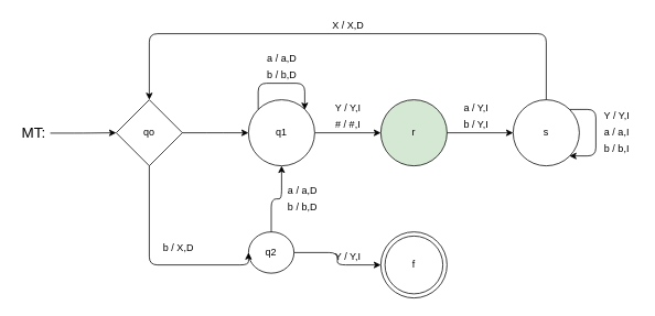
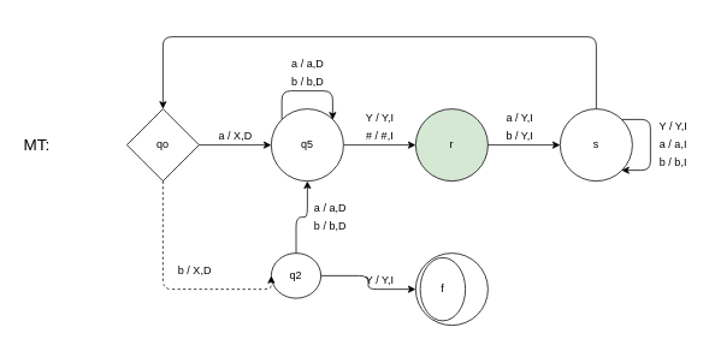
- <mxCell id="34" value="X / X,D" style="text;html=1;align=center;verticalAlign=middle;resizable=0;points=[];autosize=1;" vertex="1" parent="1"><mxGeometry x="395" y="20" width="50" height="20" as="geometry" /></mxCell>
+ <mxCell id="14" value="a / X,D" style="text;html=1;align=center;verticalAlign=middle;resizable=0;points=[];autosize=1;" vertex="1" parent="1"><mxGeometry x="235" y="140" width="50" height="20" as="geometry" /></mxCell>
- <mxCell id="10" value="q1" style="ellipse;whiteSpace=wrap;html=1;aspect=fixed;" vertex="1" parent="1"><mxGeometry x="300" y="120" width="80" height="80" as="geometry" /></mxCell>
+ <mxCell id="10" value="q5" style="ellipse;whiteSpace=wrap;html=1;aspect=fixed;" vertex="1" parent="1"><mxGeometry x="300" y="120" width="80" height="80" as="geometry" /></mxCell>
- <mxCell id="5" value="" style="endArrow=classic;html=1;edgeStyle=orthogonalEdgeStyle;entryX=0;entryY=0.5;entryDx=0;entryDy=0;exitX=1.007;exitY=0.52;exitDx=0;exitDy=0;exitPerimeter=0;" parent="1" source="2" target="4" edge="1"><mxGeometry width="50" height="50" relative="1" as="geometry"><mxPoint x="70" y="180" as="sourcePoint" /><mxPoint x="150.45" y="130" as="targetPoint" /><Array as="points"><mxPoint x="100" y="160" /><mxPoint x="140" y="160" /></Array></mxGeometry></mxCell>
- <mxCell id="15" value="" style="endArrow=classic;html=1;edgeStyle=orthogonalEdgeStyle;entryX=0;entryY=0.5;entryDx=0;entryDy=0;exitX=0.5;exitY=1;exitDx=0;exitDy=0;" edge="1" parent="1" source="4" target="9"><mxGeometry width="50" height="50" relative="1" as="geometry"><mxPoint x="230" y="170" as="sourcePoint" /><mxPoint x="310" y="170" as="targetPoint" /><Array as="points"><mxPoint x="180" y="320" /></Array></mxGeometry></mxCell>
+ <mxCell id="15" value="" style="endArrow=classic;html=1;edgeStyle=orthogonalEdgeStyle;entryX=0;entryY=0.5;entryDx=0;entryDy=0;exitX=0.5;exitY=1;exitDx=0;exitDy=0;dashed=1;" edge="1" parent="1" source="4" target="9"><mxGeometry width="50" height="50" relative="1" as="geometry"><mxPoint x="230" y="170" as="sourcePoint" /><mxPoint x="310" y="170" as="targetPoint" /><Array as="points"><mxPoint x="180" y="320" /></Array></mxGeometry></mxCell>
- <mxCell id="6" value="f" style="ellipse;whiteSpace=wrap;html=1;aspect=fixed;" parent="1" vertex="1"><mxGeometry x="465" y="285" width="70" height="70" as="geometry" /></mxCell>
+ <mxCell id="6" value="f" style="ellipse;whiteSpace=wrap;html=1;aspect=fixed;" parent="1" vertex="1"><mxGeometry x="465" y="285" width="50" height="70" as="geometry" /></mxCell>
